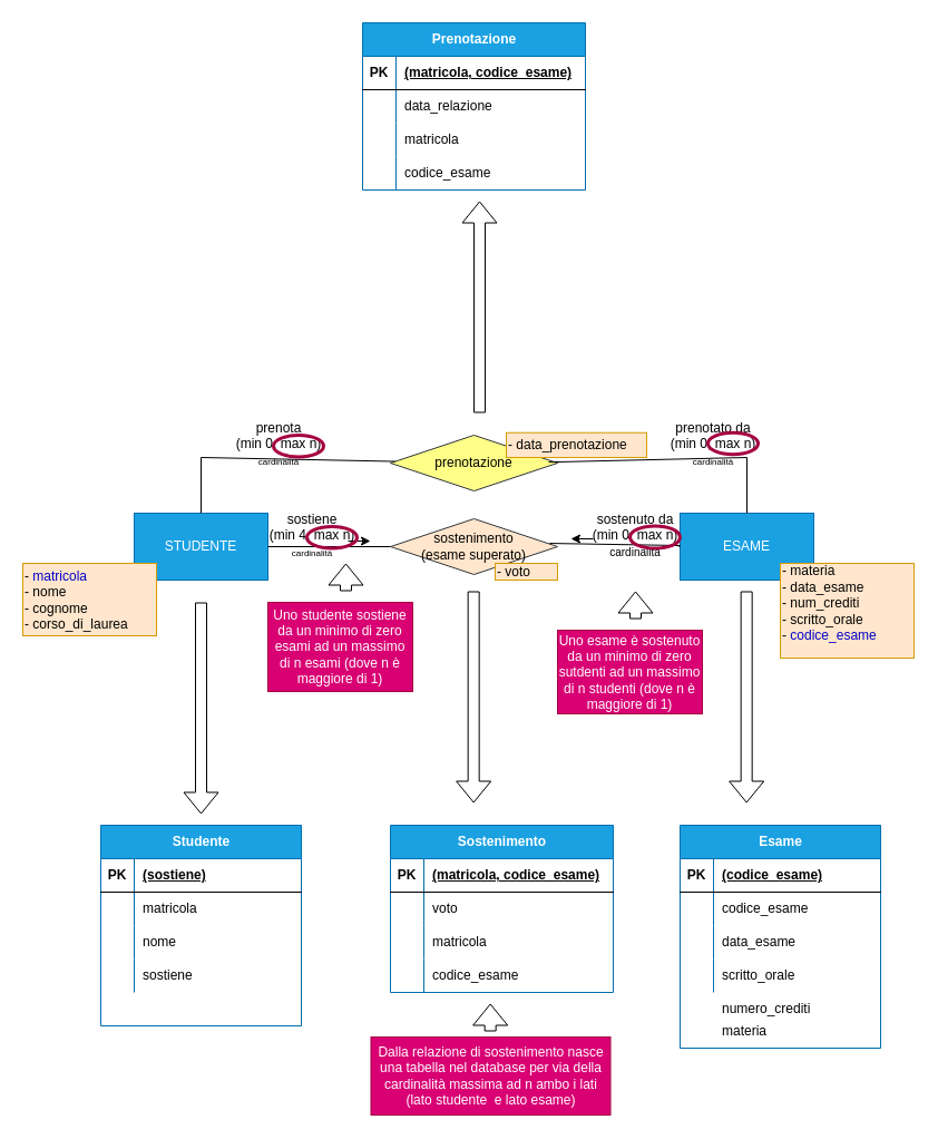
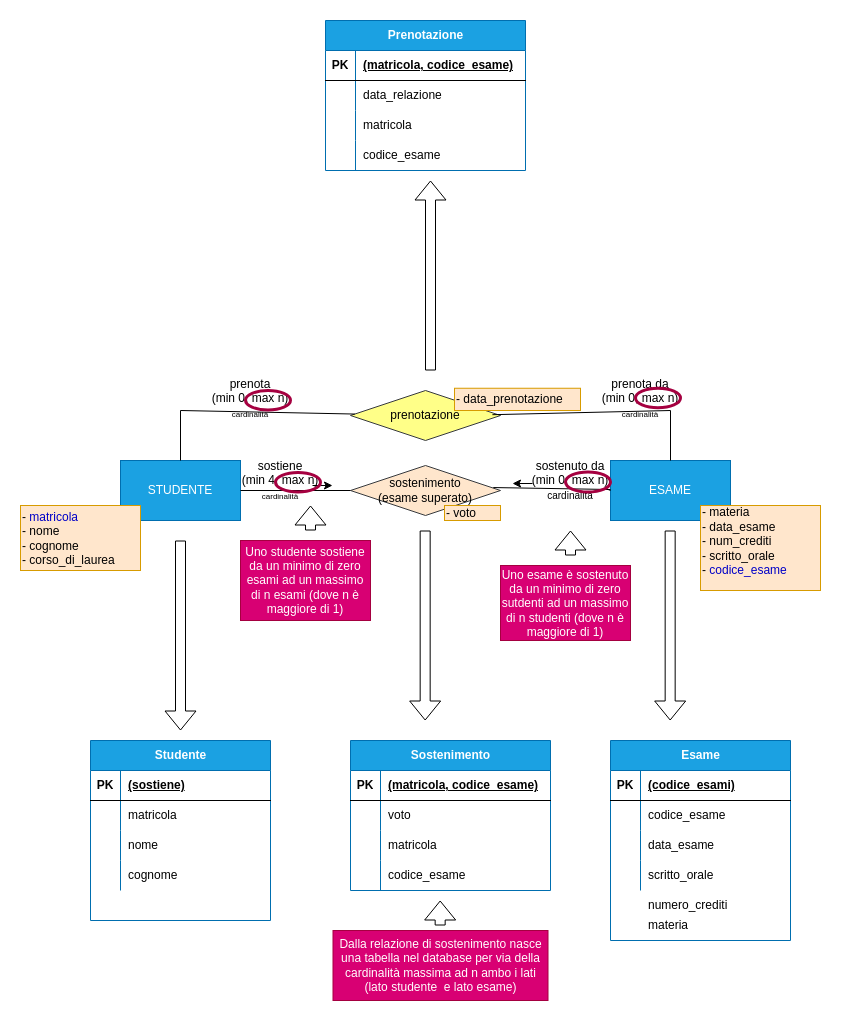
- <mxCell id="72" value="prenotato da&lt;br&gt;(min 0, max n) &lt;font style=&quot;font-size: 8px;&quot;&gt;cardinalità&lt;/font&gt;" style="text;html=1;strokeColor=none;fillColor=none;align=center;verticalAlign=middle;whiteSpace=wrap;rounded=0;" vertex="1" parent="1"><mxGeometry x="600" y="380" width="80" height="35" as="geometry" /></mxCell>
+ <mxCell id="72" value="prenota da&lt;br&gt;(min 0, max n) &lt;font style=&quot;font-size: 8px;&quot;&gt;cardinalità&lt;/font&gt;" style="text;html=1;strokeColor=none;fillColor=none;align=center;verticalAlign=middle;whiteSpace=wrap;rounded=0;" vertex="1" parent="1"><mxGeometry x="600" y="380" width="80" height="35" as="geometry" /></mxCell>
- <mxCell id="50" value="(codice_esame)" style="shape=partialRectangle;connectable=0;fillColor=none;top=0;left=0;bottom=0;right=0;align=left;spacingLeft=6;fontStyle=5;overflow=hidden;whiteSpace=wrap;html=1;" vertex="1" parent="48"><mxGeometry x="30" width="150" height="30" as="geometry"><mxRectangle width="150" height="30" as="alternateBounds" /></mxGeometry></mxCell>
+ <mxCell id="50" value="(codice_esami)" style="shape=partialRectangle;connectable=0;fillColor=none;top=0;left=0;bottom=0;right=0;align=left;spacingLeft=6;fontStyle=5;overflow=hidden;whiteSpace=wrap;html=1;" vertex="1" parent="48"><mxGeometry x="30" width="150" height="30" as="geometry"><mxRectangle width="150" height="30" as="alternateBounds" /></mxGeometry></mxCell>
- <mxCell id="46" value="sostiene" style="shape=partialRectangle;connectable=0;fillColor=none;top=0;left=0;bottom=0;right=0;align=left;spacingLeft=6;overflow=hidden;whiteSpace=wrap;html=1;" vertex="1" parent="44"><mxGeometry x="30" width="150" height="30" as="geometry"><mxRectangle width="150" height="30" as="alternateBounds" /></mxGeometry></mxCell>
+ <mxCell id="46" value="cognome" style="shape=partialRectangle;connectable=0;fillColor=none;top=0;left=0;bottom=0;right=0;align=left;spacingLeft=6;overflow=hidden;whiteSpace=wrap;html=1;" vertex="1" parent="44"><mxGeometry x="30" width="150" height="30" as="geometry"><mxRectangle width="150" height="30" as="alternateBounds" /></mxGeometry></mxCell>
